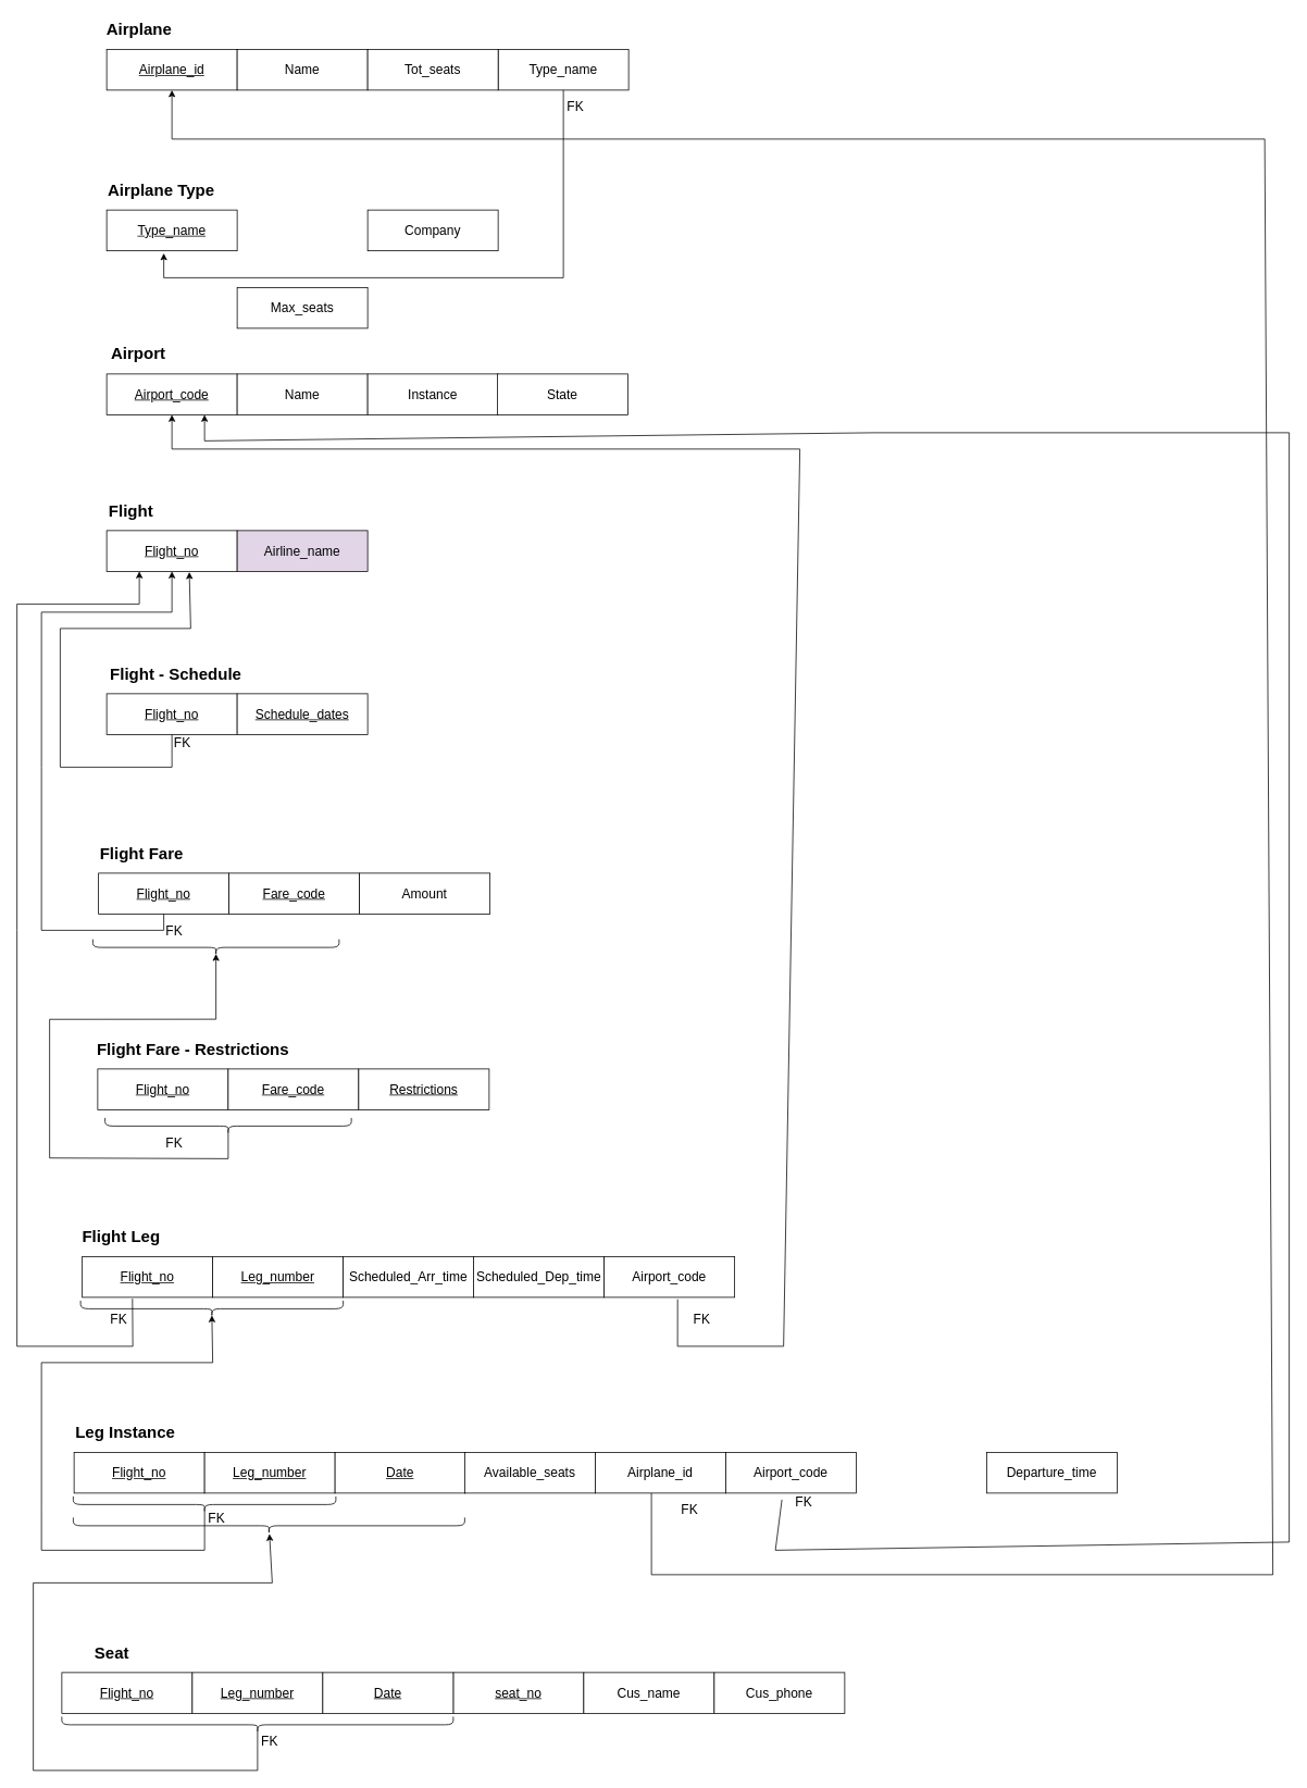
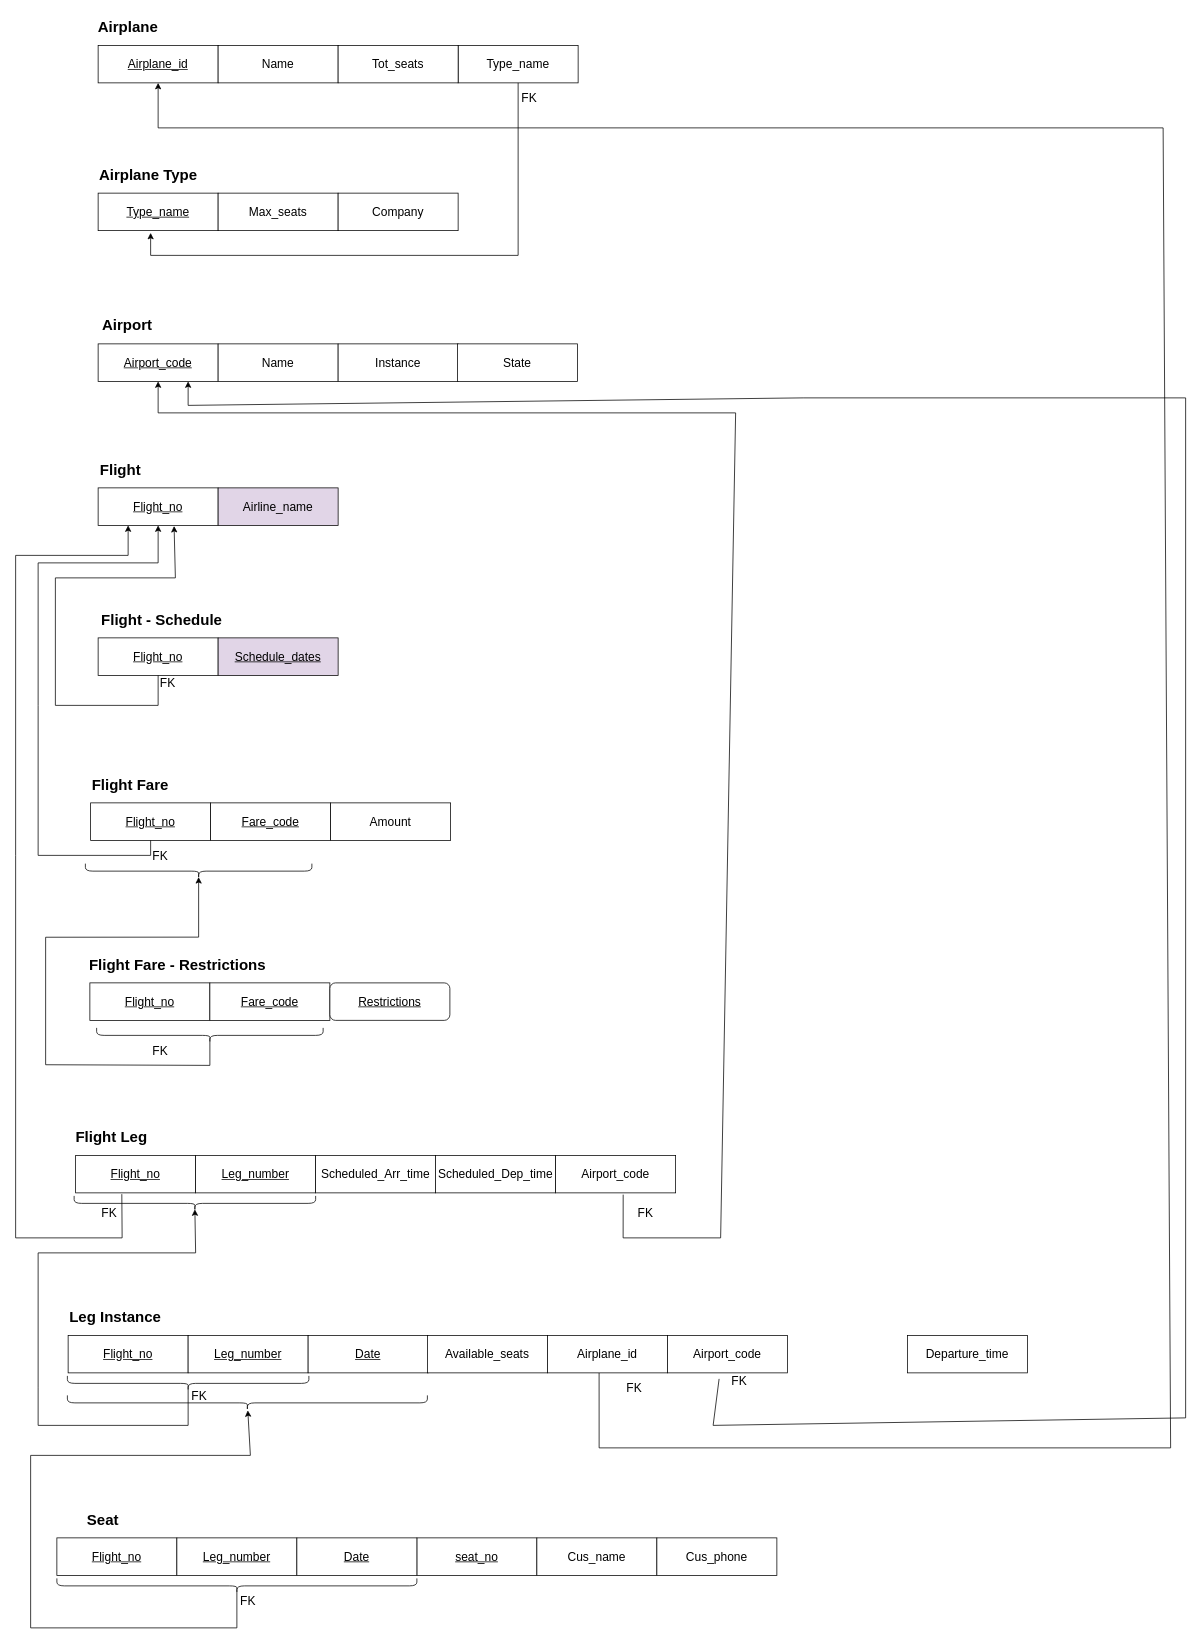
- <mxCell id="9" value="&lt;font style=&quot;font-size: 16px;&quot;&gt;Max_seats&lt;/font&gt;" style="rounded=0;whiteSpace=wrap;html=1;" parent="1" vertex="1"><mxGeometry x="290" y="352" width="160" height="50" as="geometry" /></mxCell>
+ <mxCell id="9" value="&lt;font style=&quot;font-size: 16px;&quot;&gt;Max_seats&lt;/font&gt;" style="rounded=0;whiteSpace=wrap;html=1;" parent="1" vertex="1"><mxGeometry x="290" y="257" width="160" height="50" as="geometry" /></mxCell>
- <mxCell id="56" value="&lt;font style=&quot;font-size: 16px;&quot;&gt;Schedule_dates&lt;/font&gt;" style="rounded=0;whiteSpace=wrap;html=1;fontStyle=4" parent="1" vertex="1"><mxGeometry x="290" y="850" width="160" height="50" as="geometry" /></mxCell>
+ <mxCell id="56" value="&lt;font style=&quot;font-size: 16px;&quot;&gt;Schedule_dates&lt;/font&gt;" style="rounded=0;whiteSpace=wrap;html=1;fontStyle=4;fillColor=#e1d5e7;" parent="1" vertex="1"><mxGeometry x="290" y="850" width="160" height="50" as="geometry" /></mxCell>
- <mxCell id="62" value="&lt;font style=&quot;font-size: 16px;&quot;&gt;Restrictions&lt;/font&gt;" style="rounded=0;whiteSpace=wrap;html=1;fontStyle=4" parent="1" vertex="1"><mxGeometry x="439" y="1310" width="160" height="50" as="geometry" /></mxCell>
+ <mxCell id="62" value="&lt;font style=&quot;font-size: 16px;&quot;&gt;Restrictions&lt;/font&gt;" style="whiteSpace=wrap;html=1;fontStyle=4;rounded=1;" parent="1" vertex="1"><mxGeometry x="439" y="1310" width="160" height="50" as="geometry" /></mxCell>
